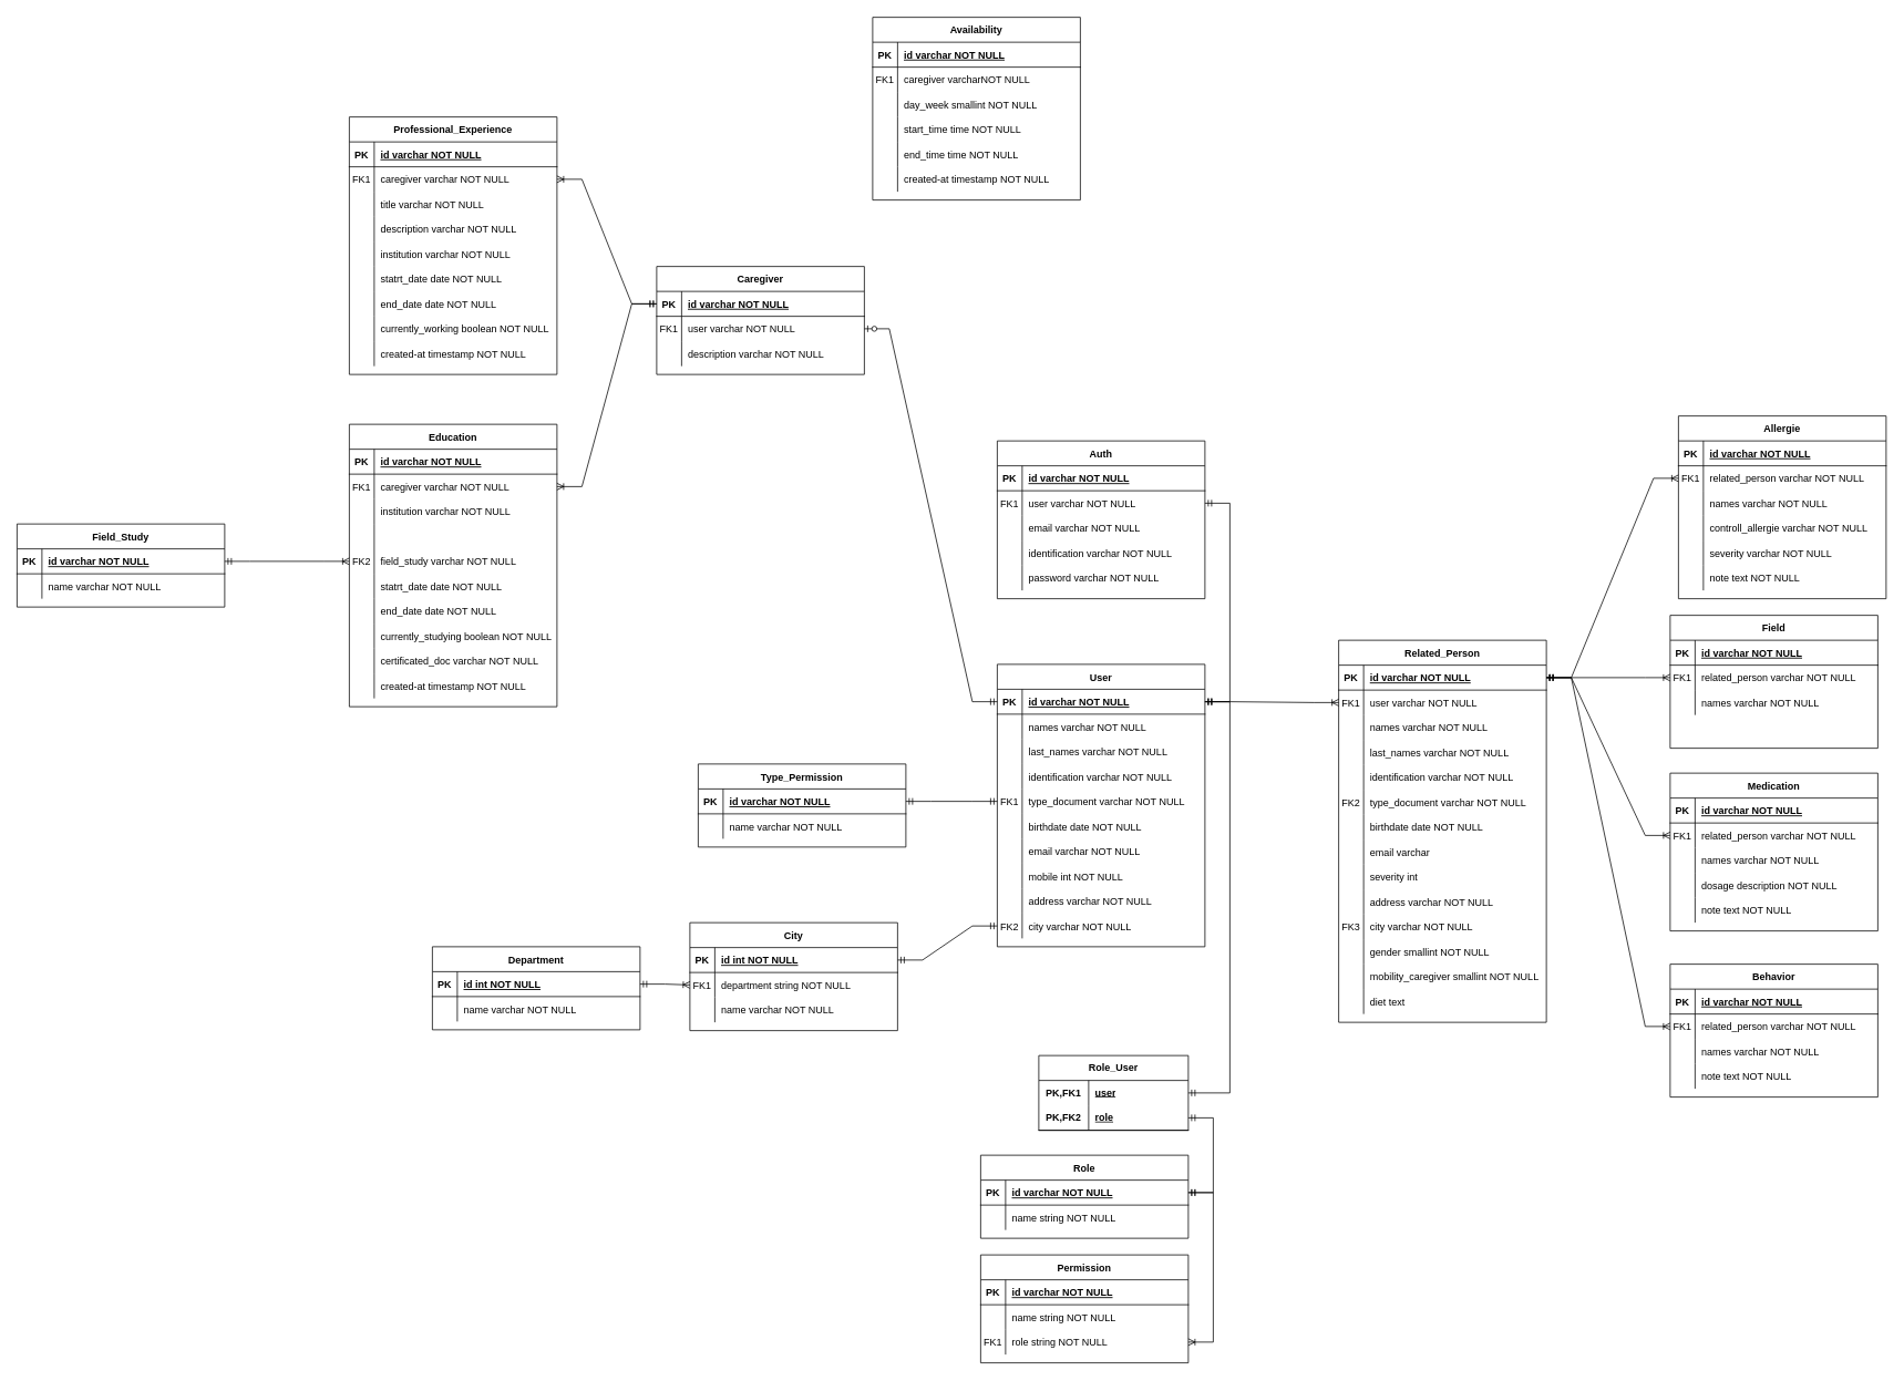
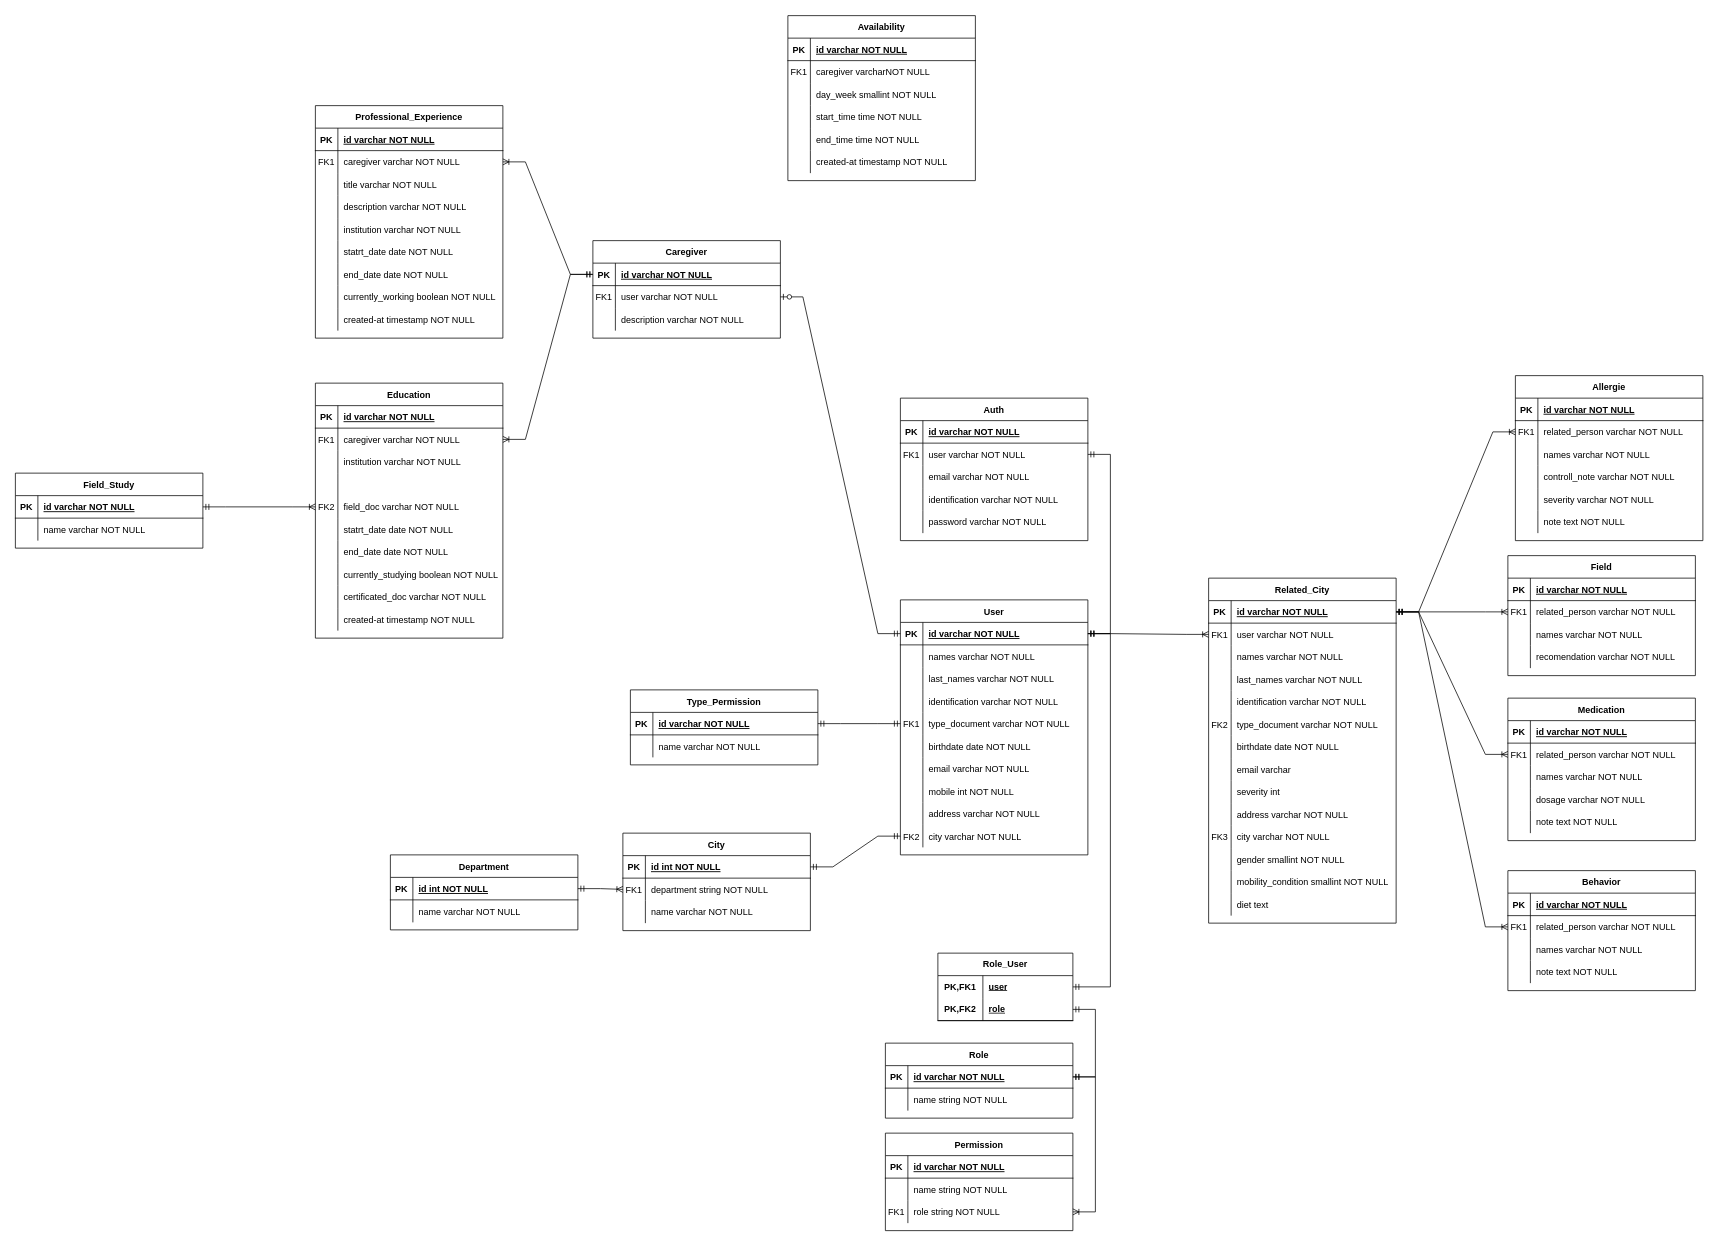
- <mxCell id="237" value="controll_allergie varchar NOT NULL" style="shape=partialRectangle;overflow=hidden;connectable=0;fillColor=none;top=0;left=0;bottom=0;right=0;align=left;spacingLeft=6;" vertex="1" parent="235"><mxGeometry x="30" width="220" height="30" as="geometry"><mxRectangle width="220" height="30" as="alternateBounds" /></mxGeometry></mxCell>
+ <mxCell id="237" value="controll_note varchar NOT NULL" style="shape=partialRectangle;overflow=hidden;connectable=0;fillColor=none;top=0;left=0;bottom=0;right=0;align=left;spacingLeft=6;" vertex="1" parent="235"><mxGeometry x="30" width="220" height="30" as="geometry"><mxRectangle width="220" height="30" as="alternateBounds" /></mxGeometry></mxCell>
- <mxCell id="190" value="field_study varchar NOT NULL" style="shape=partialRectangle;overflow=hidden;connectable=0;fillColor=none;top=0;left=0;bottom=0;right=0;align=left;spacingLeft=6;" vertex="1" parent="188"><mxGeometry x="30" width="220" height="30" as="geometry"><mxRectangle width="220" height="30" as="alternateBounds" /></mxGeometry></mxCell>
+ <mxCell id="190" value="field_doc varchar NOT NULL" style="shape=partialRectangle;overflow=hidden;connectable=0;fillColor=none;top=0;left=0;bottom=0;right=0;align=left;spacingLeft=6;" vertex="1" parent="188"><mxGeometry x="30" width="220" height="30" as="geometry"><mxRectangle width="220" height="30" as="alternateBounds" /></mxGeometry></mxCell>
- <mxCell id="77" value="Related_Person" style="shape=table;startSize=30;container=1;collapsible=1;childLayout=tableLayout;fixedRows=1;rowLines=0;fontStyle=1;align=center;resizeLast=1;" parent="1" vertex="1"><mxGeometry x="1611" y="770" width="250" height="460" as="geometry" /></mxCell>
+ <mxCell id="77" value="Related_City" style="shape=table;startSize=30;container=1;collapsible=1;childLayout=tableLayout;fixedRows=1;rowLines=0;fontStyle=1;align=center;resizeLast=1;" parent="1" vertex="1"><mxGeometry x="1611" y="770" width="250" height="460" as="geometry" /></mxCell>
+ <mxCell id="265" value="recomendation varchar NOT NULL" style="shape=partialRectangle;overflow=hidden;connectable=0;fillColor=none;top=0;left=0;bottom=0;right=0;align=left;spacingLeft=6;" vertex="1" parent="263"><mxGeometry x="30" width="220" height="30" as="geometry"><mxRectangle width="220" height="30" as="alternateBounds" /></mxGeometry></mxCell>
- <mxCell id="279" value="dosage description NOT NULL" style="shape=partialRectangle;overflow=hidden;connectable=0;fillColor=none;top=0;left=0;bottom=0;right=0;align=left;spacingLeft=6;" vertex="1" parent="277"><mxGeometry x="30" width="220" height="30" as="geometry"><mxRectangle width="220" height="30" as="alternateBounds" /></mxGeometry></mxCell>
+ <mxCell id="279" value="dosage varchar NOT NULL" style="shape=partialRectangle;overflow=hidden;connectable=0;fillColor=none;top=0;left=0;bottom=0;right=0;align=left;spacingLeft=6;" vertex="1" parent="277"><mxGeometry x="30" width="220" height="30" as="geometry"><mxRectangle width="220" height="30" as="alternateBounds" /></mxGeometry></mxCell>
- <mxCell id="116" value="mobility_caregiver smallint NOT NULL" style="shape=partialRectangle;overflow=hidden;connectable=0;fillColor=none;top=0;left=0;bottom=0;right=0;align=left;spacingLeft=6;" vertex="1" parent="114"><mxGeometry x="30" width="220" height="30" as="geometry"><mxRectangle width="220" height="30" as="alternateBounds" /></mxGeometry></mxCell>
+ <mxCell id="116" value="mobility_condition smallint NOT NULL" style="shape=partialRectangle;overflow=hidden;connectable=0;fillColor=none;top=0;left=0;bottom=0;right=0;align=left;spacingLeft=6;" vertex="1" parent="114"><mxGeometry x="30" width="220" height="30" as="geometry"><mxRectangle width="220" height="30" as="alternateBounds" /></mxGeometry></mxCell>
